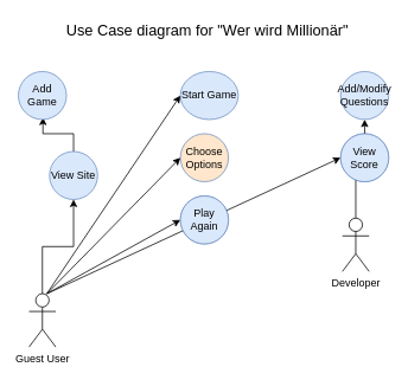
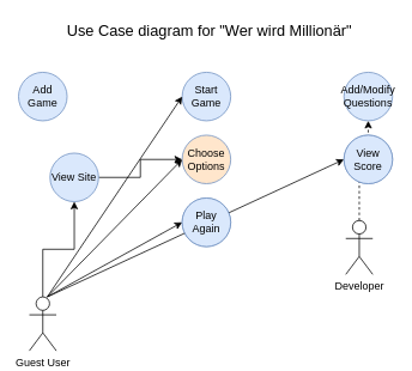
- <mxCell id="8" value="Start Game" style="ellipse;whiteSpace=wrap;html=1;aspect=fixed;fillColor=#dae8fc;strokeColor=#6c8ebf;" vertex="1" parent="1"><mxGeometry x="202" y="80" width="65" height="54" as="geometry" /></mxCell>
+ <mxCell id="8" value="Start Game" style="ellipse;whiteSpace=wrap;html=1;aspect=fixed;fillColor=#dae8fc;strokeColor=#6c8ebf;" vertex="1" parent="1"><mxGeometry x="202" y="80" width="54" height="54" as="geometry" /></mxCell>
- <mxCell id="4" style="edgeStyle=orthogonalEdgeStyle;rounded=0;orthogonalLoop=1;jettySize=auto;html=1;entryX=0.511;entryY=0.958;entryDx=0;entryDy=0;entryPerimeter=0;" edge="1" parent="1" source="5" target="6"><mxGeometry relative="1" as="geometry"><mxPoint x="47" y="140" as="targetPoint" /></mxGeometry></mxCell>
+ <mxCell id="4" style="edgeStyle=orthogonalEdgeStyle;rounded=0;orthogonalLoop=1;jettySize=auto;html=1;" edge="1" parent="1" source="5" target="7"><mxGeometry relative="1" as="geometry"><mxPoint x="47" y="140" as="targetPoint" /></mxGeometry></mxCell>
- <mxCell id="17" style="edgeStyle=orthogonalEdgeStyle;rounded=0;orthogonalLoop=1;jettySize=auto;html=1;entryX=0.5;entryY=1;entryDx=0;entryDy=0;" edge="1" parent="1" source="18" target="14"><mxGeometry relative="1" as="geometry" /></mxCell>
+ <mxCell id="17" style="edgeStyle=orthogonalEdgeStyle;rounded=0;orthogonalLoop=1;jettySize=auto;html=1;entryX=0.5;entryY=1;entryDx=0;entryDy=0;dashed=1;" edge="1" parent="1" source="18" target="14"><mxGeometry relative="1" as="geometry" /></mxCell>
